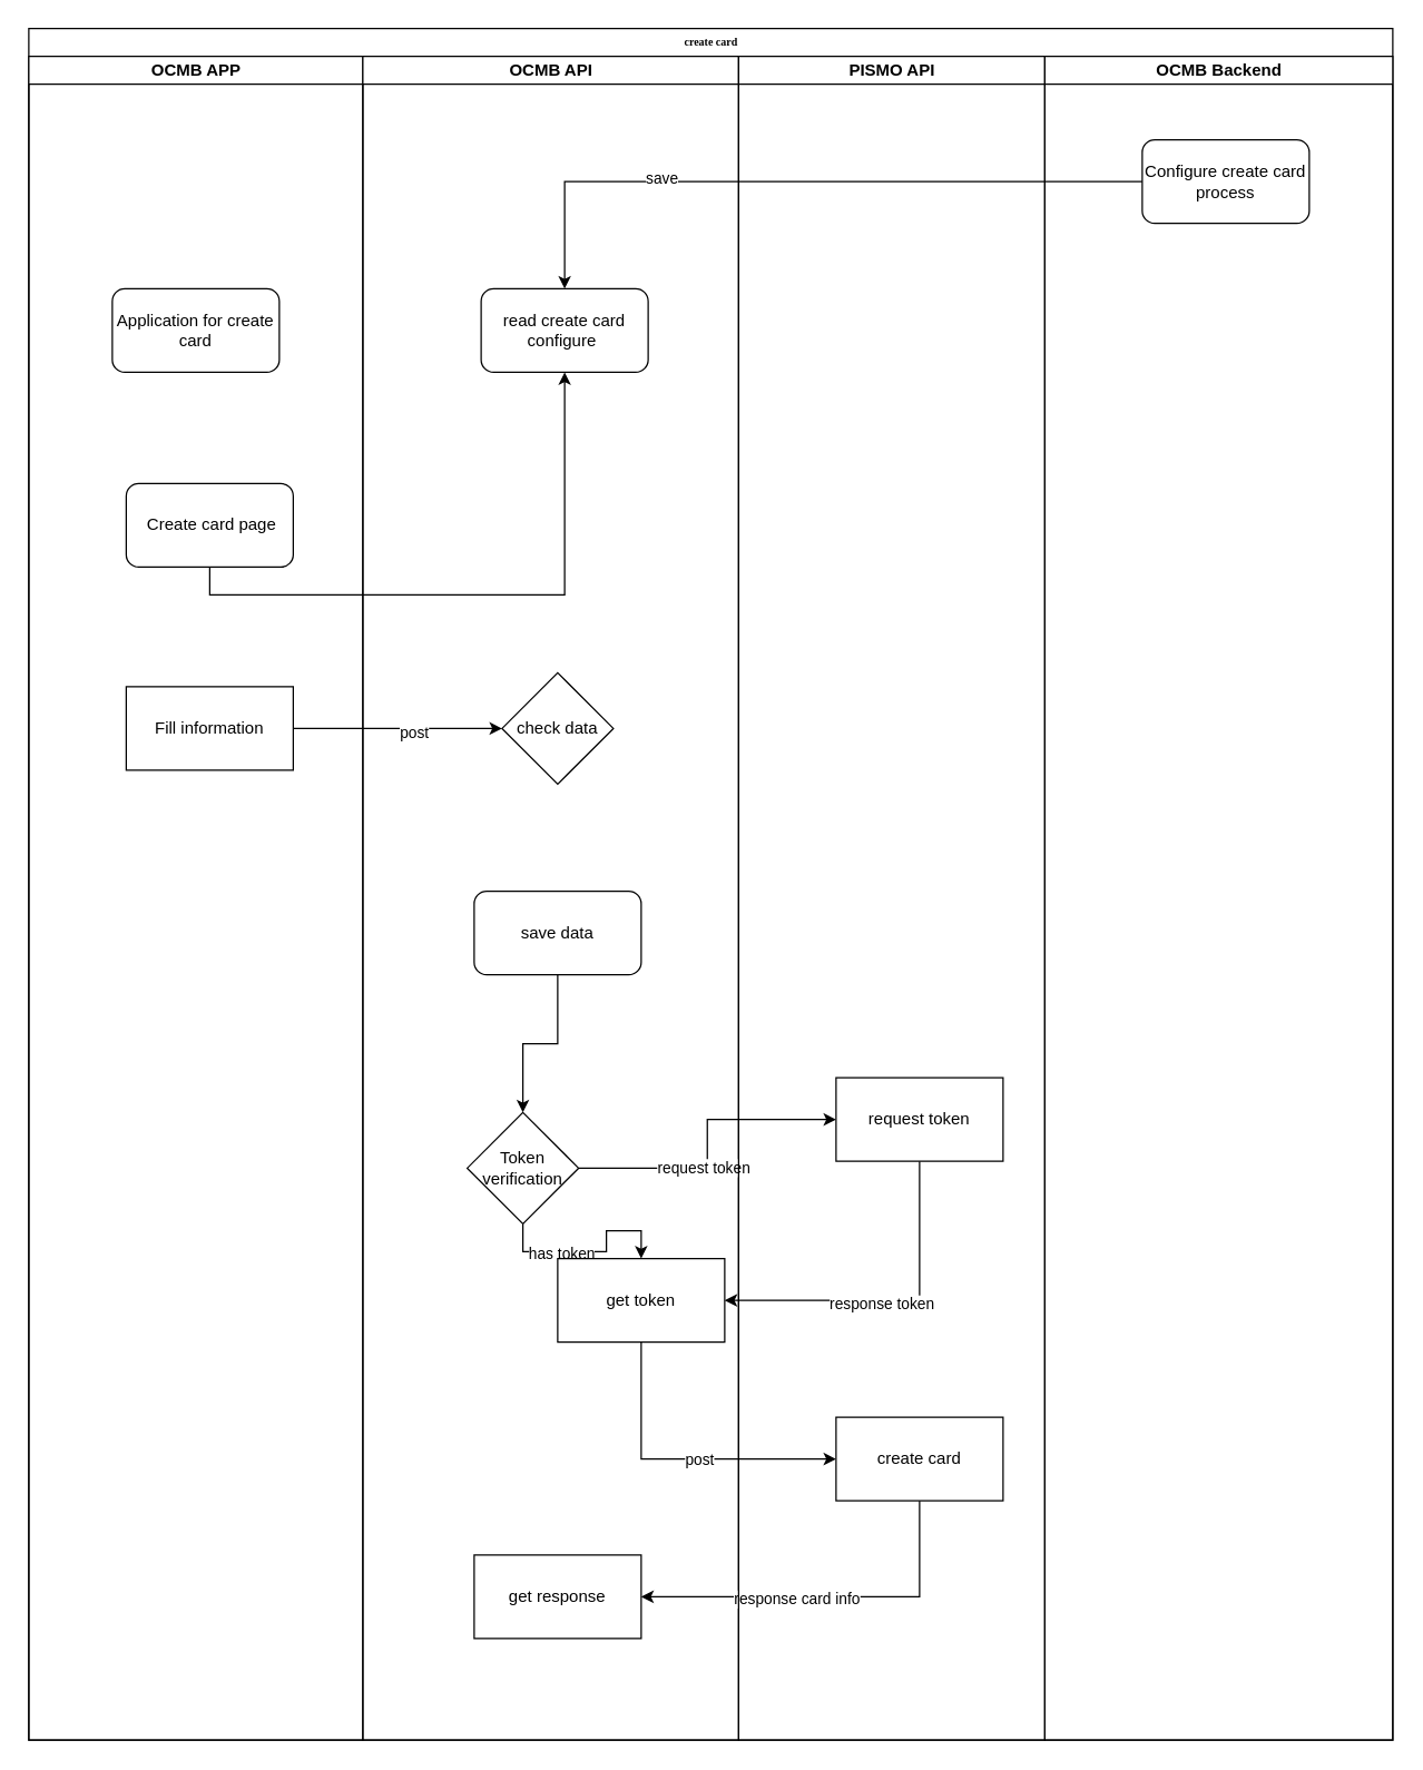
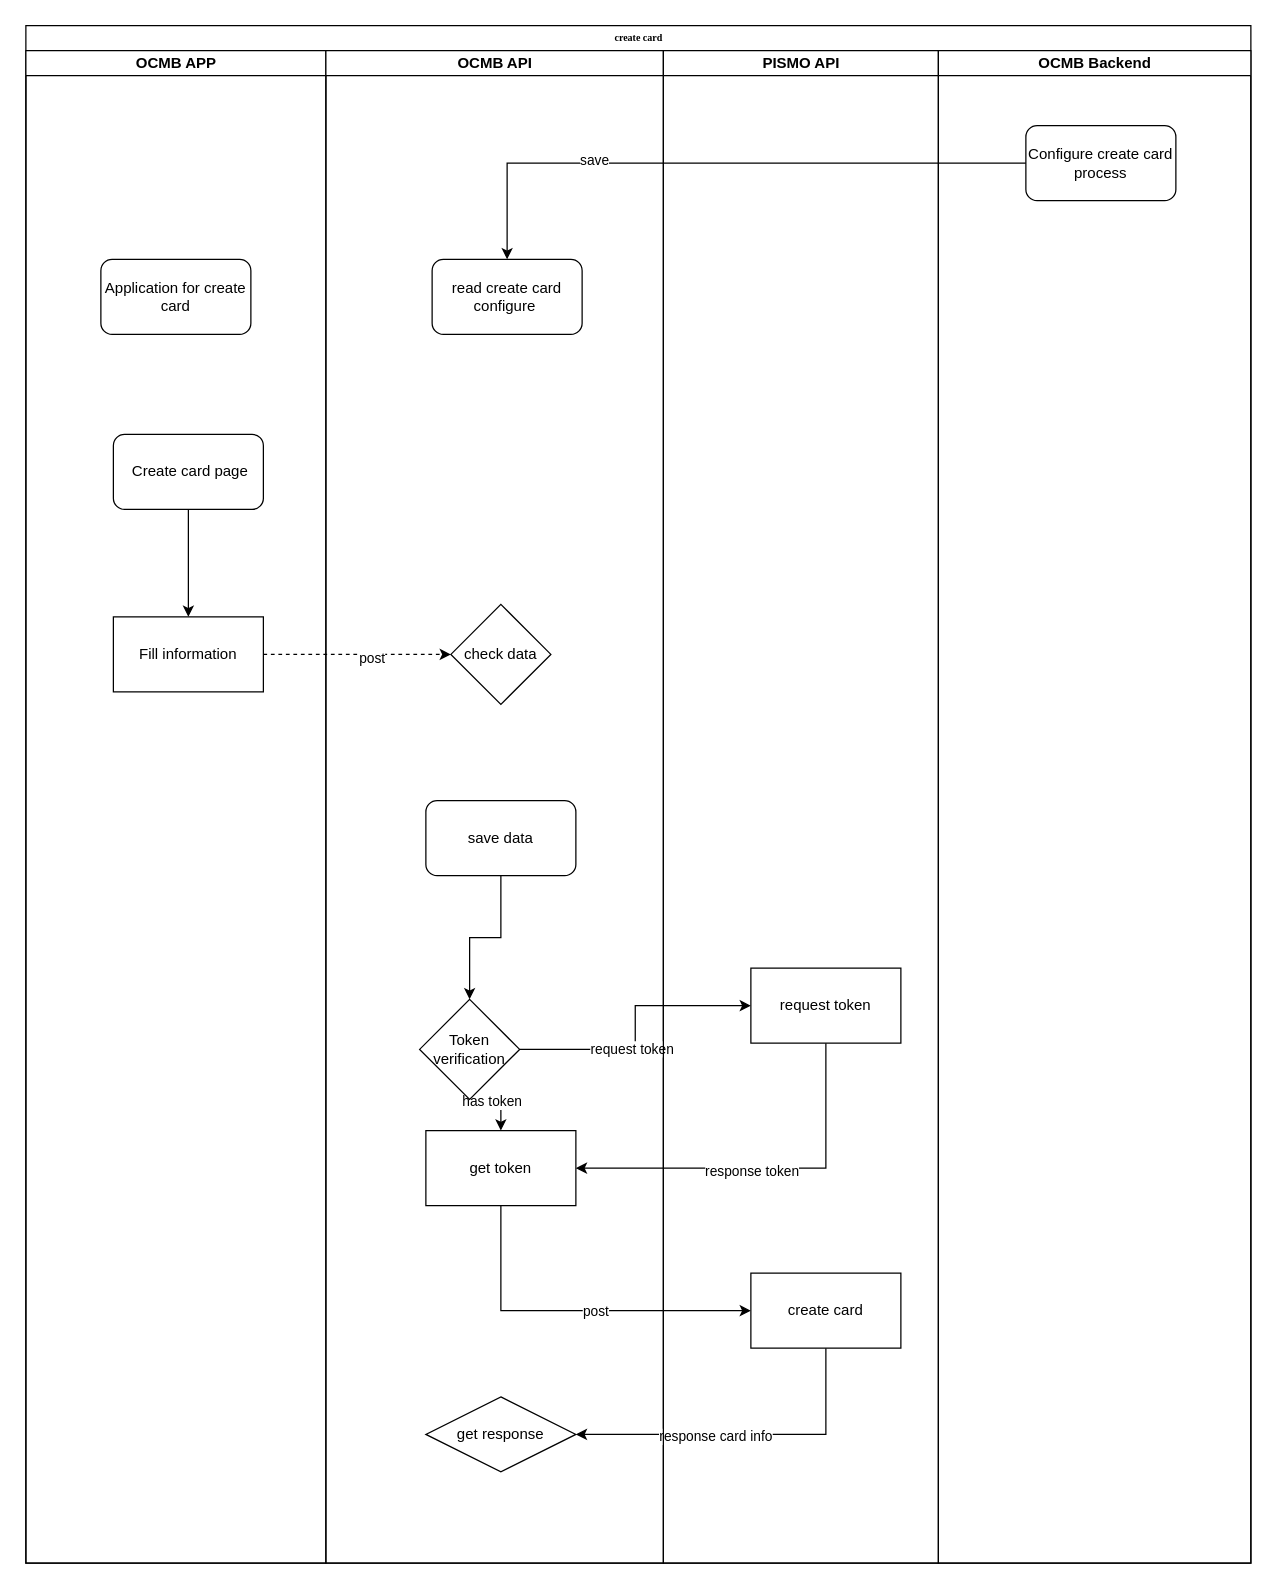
- <mxCell id="5" style="edgeStyle=orthogonalEdgeStyle;rounded=0;orthogonalLoop=1;jettySize=auto;html=1;exitX=0.5;exitY=1;exitDx=0;exitDy=0;" edge="1" parent="3" source="6" target="9"><mxGeometry relative="1" as="geometry" /></mxCell>
+ <mxCell id="5" style="edgeStyle=orthogonalEdgeStyle;rounded=0;orthogonalLoop=1;jettySize=auto;html=1;exitX=0.5;exitY=1;exitDx=0;exitDy=0;entryX=0.5;entryY=0;entryDx=0;entryDy=0;" edge="1" parent="3" source="6" target="7"><mxGeometry relative="1" as="geometry" /></mxCell>
- <mxCell id="34" style="edgeStyle=orthogonalEdgeStyle;rounded=0;orthogonalLoop=1;jettySize=auto;html=1;exitX=1;exitY=0.5;exitDx=0;exitDy=0;" edge="1" parent="2" source="7" target="18"><mxGeometry relative="1" as="geometry" /></mxCell>
+ <mxCell id="34" style="edgeStyle=orthogonalEdgeStyle;rounded=0;orthogonalLoop=1;jettySize=auto;html=1;exitX=1;exitY=0.5;exitDx=0;exitDy=0;dashed=1;" edge="1" parent="2" source="7" target="18"><mxGeometry relative="1" as="geometry" /></mxCell>
- <mxCell id="15" value="get token" style="rounded=0;whiteSpace=wrap;html=1;" vertex="1" parent="8"><mxGeometry x="140" y="864" width="120" height="60" as="geometry" /></mxCell>
+ <mxCell id="15" value="get token" style="rounded=0;whiteSpace=wrap;html=1;" vertex="1" parent="8"><mxGeometry x="80" y="864" width="120" height="60" as="geometry" /></mxCell>
- <mxCell id="16" value="get response" style="whiteSpace=wrap;html=1;rounded=0;" vertex="1" parent="8"><mxGeometry x="80" y="1077" width="120" height="60" as="geometry" /></mxCell>
+ <mxCell id="16" value="get response" style="rhombus;whiteSpace=wrap;html=1;" vertex="1" parent="8"><mxGeometry x="80" y="1077" width="120" height="60" as="geometry" /></mxCell>
